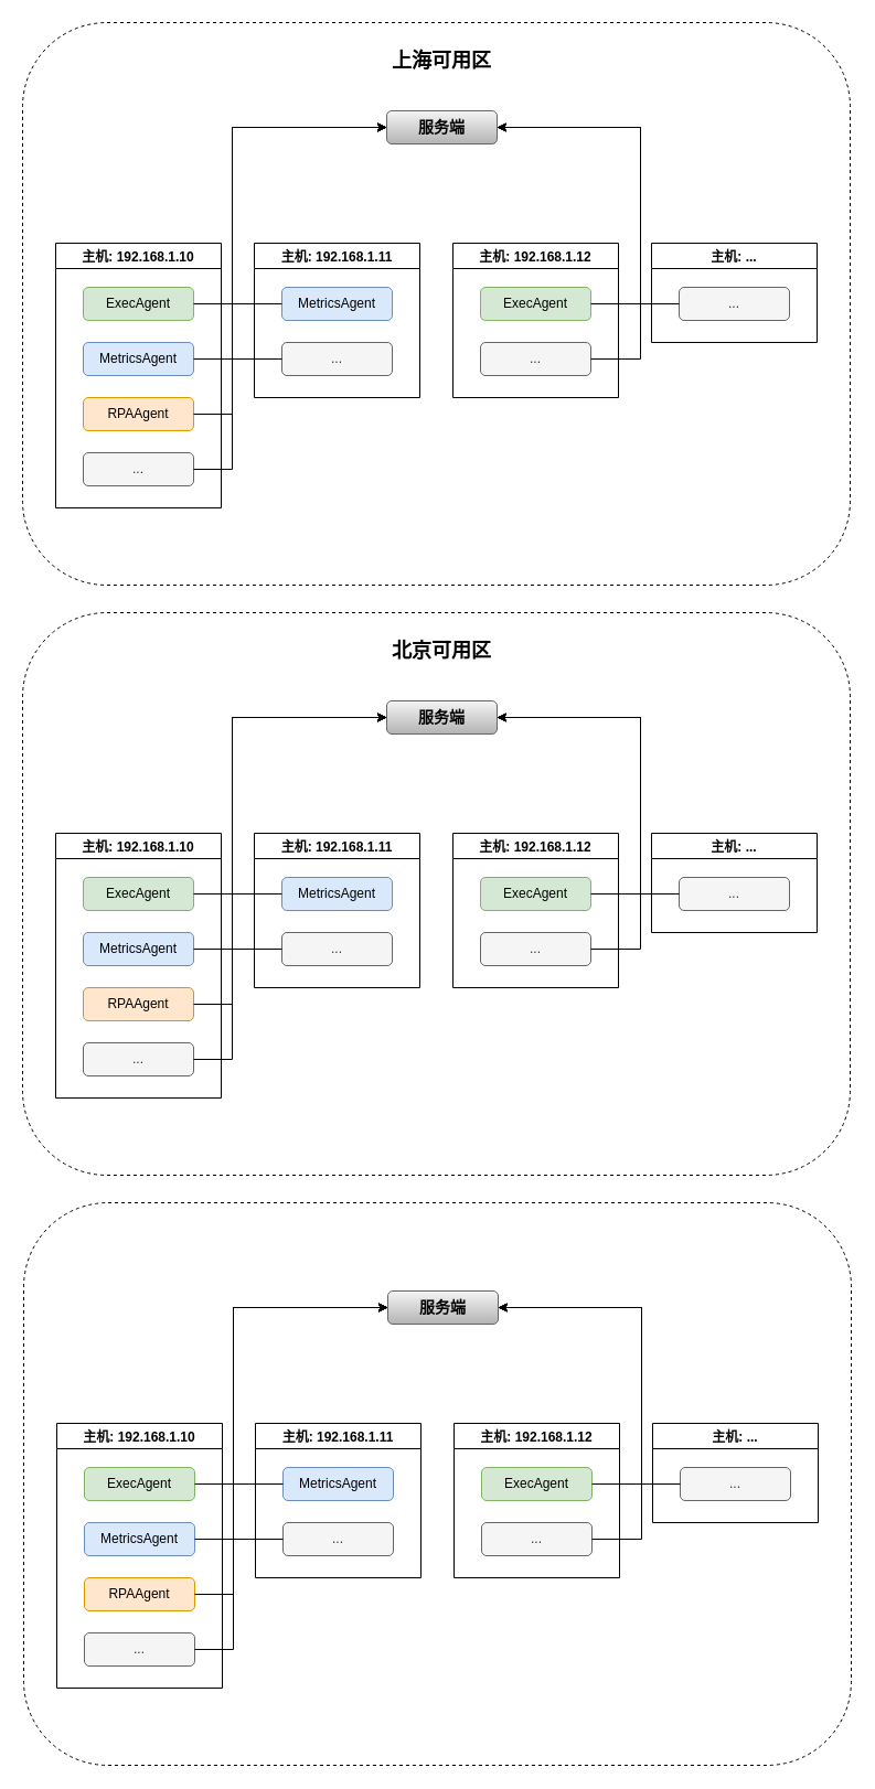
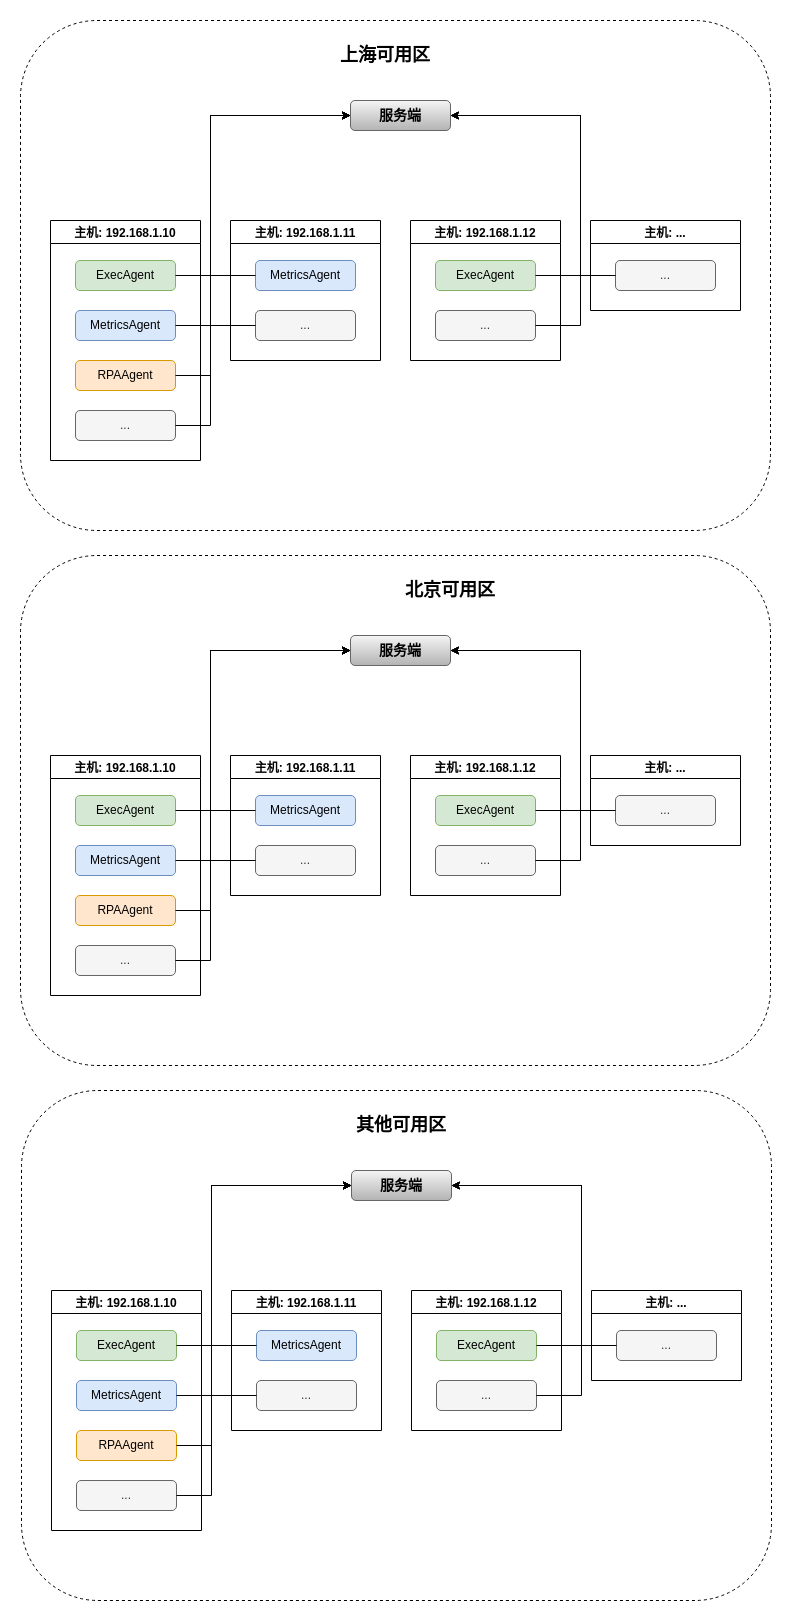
- <mxCell id="27" value="上海可用区" style="text;html=1;strokeColor=none;fillColor=none;align=center;verticalAlign=middle;whiteSpace=wrap;rounded=0;dashed=1;fontStyle=1;fontSize=18;" vertex="1" parent="2"><mxGeometry x="320" y="20" width="120" height="30" as="geometry" /></mxCell>
+ <mxCell id="27" value="上海可用区" style="text;html=1;strokeColor=none;fillColor=none;align=center;verticalAlign=middle;whiteSpace=wrap;rounded=0;dashed=1;fontStyle=1;fontSize=18;" vertex="1" parent="2"><mxGeometry x="305" y="20" width="120" height="30" as="geometry" /></mxCell>
- <mxCell id="53" value="北京可用区" style="text;html=1;strokeColor=none;fillColor=none;align=center;verticalAlign=middle;whiteSpace=wrap;rounded=0;dashed=1;fontStyle=1;fontSize=18;" vertex="1" parent="28"><mxGeometry x="320" y="20" width="120" height="30" as="geometry" /></mxCell>
+ <mxCell id="53" value="北京可用区" style="text;html=1;strokeColor=none;fillColor=none;align=center;verticalAlign=middle;whiteSpace=wrap;rounded=0;dashed=1;fontStyle=1;fontSize=18;" vertex="1" parent="28"><mxGeometry x="370" y="20" width="120" height="30" as="geometry" /></mxCell>
+ <mxCell id="79" value="其他可用区" style="text;html=1;strokeColor=none;fillColor=none;align=center;verticalAlign=middle;whiteSpace=wrap;rounded=0;dashed=1;fontStyle=1;fontSize=18;" vertex="1" parent="54"><mxGeometry x="320" y="20" width="120" height="30" as="geometry" /></mxCell>
